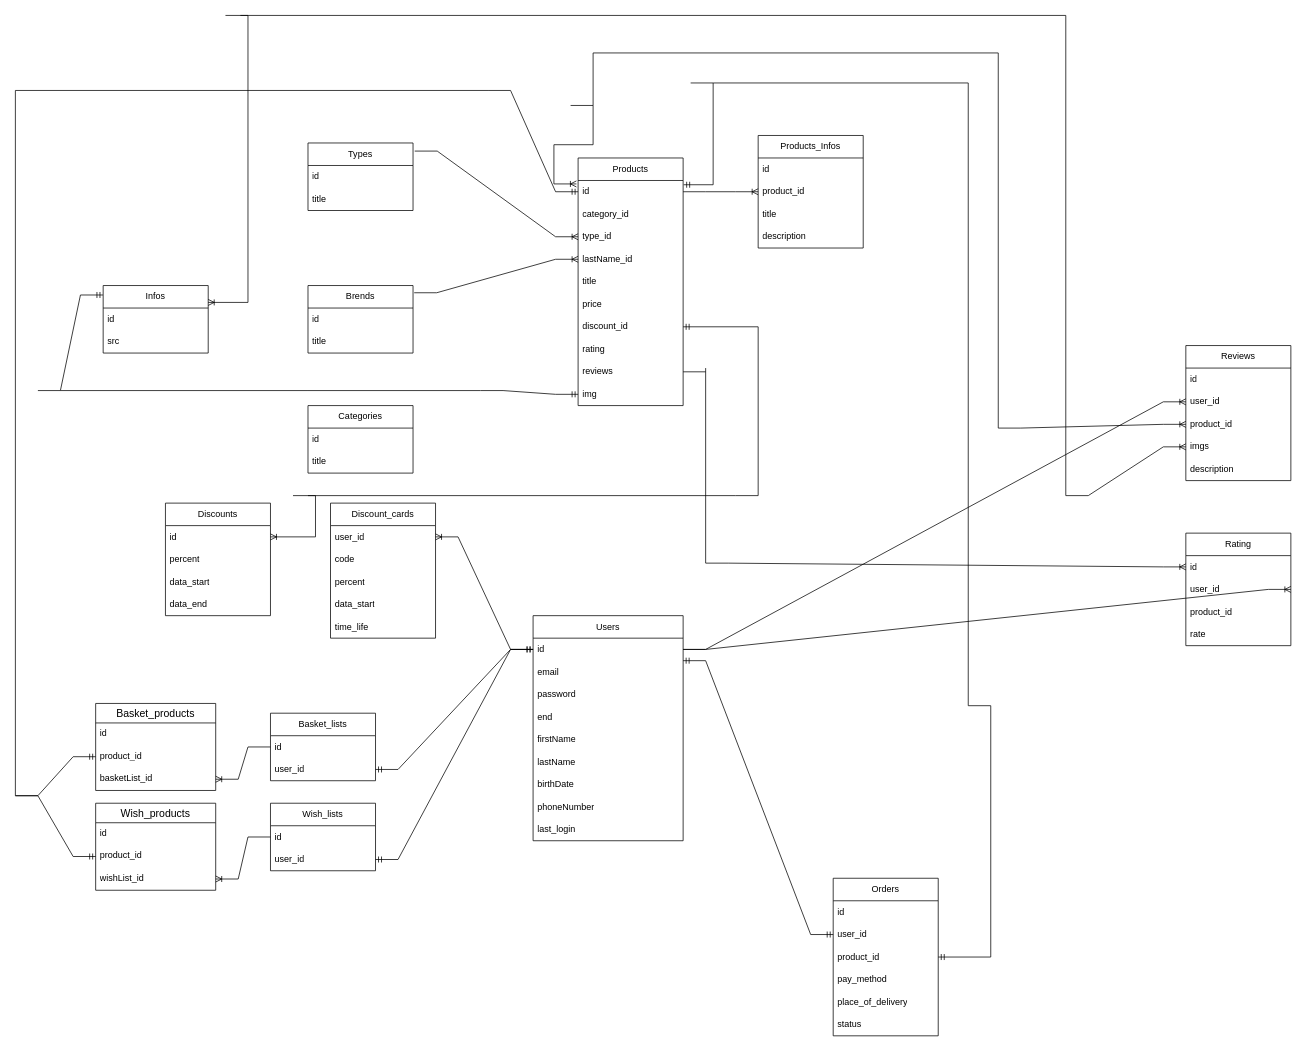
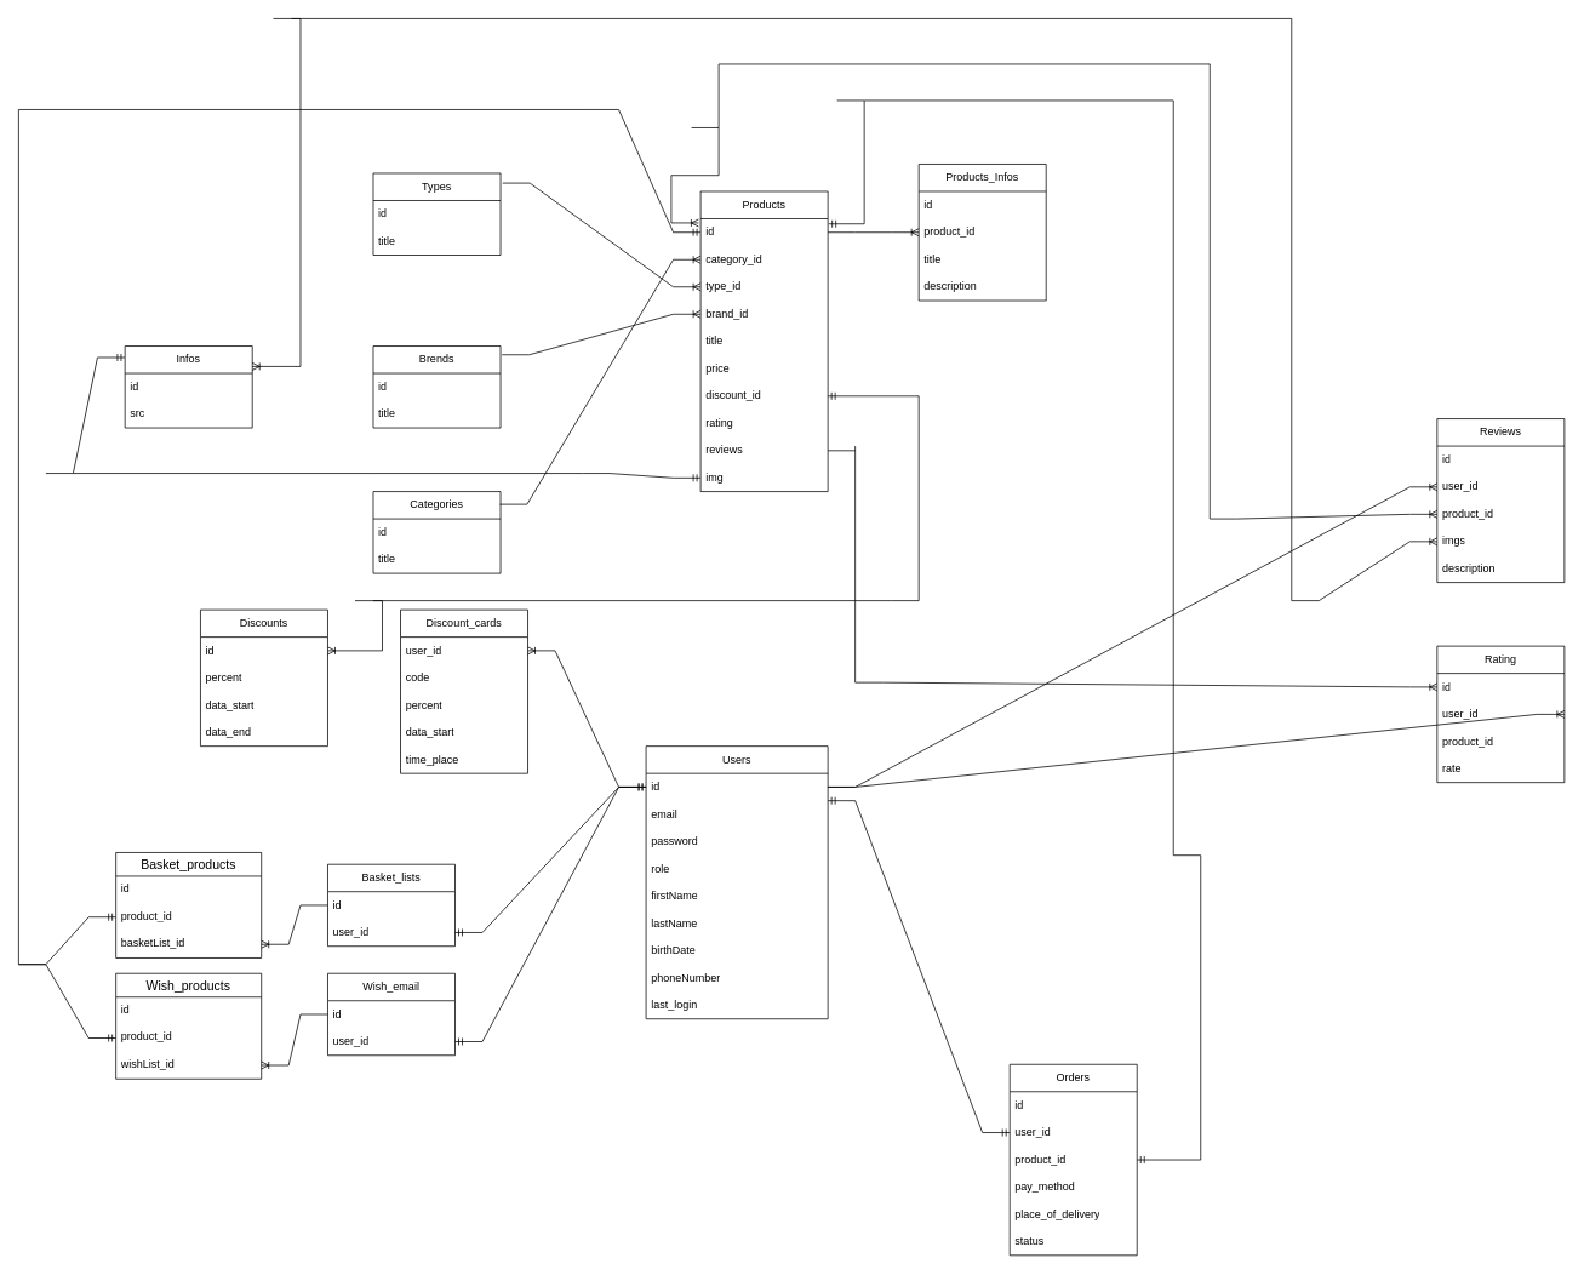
- <mxCell id="22" value="lastName_id" style="text;strokeColor=none;fillColor=none;align=left;verticalAlign=middle;spacingLeft=4;spacingRight=4;overflow=hidden;points=[[0,0.5],[1,0.5]];portConstraint=eastwest;rotatable=0;whiteSpace=wrap;html=1;" parent="18" vertex="1"><mxGeometry y="120" width="140" height="30" as="geometry" /></mxCell>
+ <mxCell id="22" value="brand_id" style="text;strokeColor=none;fillColor=none;align=left;verticalAlign=middle;spacingLeft=4;spacingRight=4;overflow=hidden;points=[[0,0.5],[1,0.5]];portConstraint=eastwest;rotatable=0;whiteSpace=wrap;html=1;" parent="18" vertex="1"><mxGeometry y="120" width="140" height="30" as="geometry" /></mxCell>
+ <mxCell id="74" value="" style="edgeStyle=entityRelationEdgeStyle;fontSize=12;html=1;endArrow=ERoneToMany;rounded=0;exitX=0.994;exitY=0.156;exitDx=0;exitDy=0;exitPerimeter=0;entryX=0;entryY=0.5;entryDx=0;entryDy=0;" parent="1" source="39" target="20" edge="1"><mxGeometry width="100" height="100" relative="1" as="geometry"><mxPoint x="850" y="500" as="sourcePoint" /><mxPoint x="950" y="400" as="targetPoint" /></mxGeometry></mxCell>
- <mxCell id="64" value="time_life" style="text;strokeColor=none;fillColor=none;align=left;verticalAlign=middle;spacingLeft=4;spacingRight=4;overflow=hidden;points=[[0,0.5],[1,0.5]];portConstraint=eastwest;rotatable=0;whiteSpace=wrap;html=1;" parent="59" vertex="1"><mxGeometry y="150" width="140" height="30" as="geometry" /></mxCell>
+ <mxCell id="64" value="time_place" style="text;strokeColor=none;fillColor=none;align=left;verticalAlign=middle;spacingLeft=4;spacingRight=4;overflow=hidden;points=[[0,0.5],[1,0.5]];portConstraint=eastwest;rotatable=0;whiteSpace=wrap;html=1;" parent="59" vertex="1"><mxGeometry y="150" width="140" height="30" as="geometry" /></mxCell>
- <mxCell id="6" value="end" style="text;strokeColor=none;fillColor=none;align=left;verticalAlign=middle;spacingLeft=4;spacingRight=4;overflow=hidden;points=[[0,0.5],[1,0.5]];portConstraint=eastwest;rotatable=0;whiteSpace=wrap;html=1;" parent="2" vertex="1"><mxGeometry y="120" width="200" height="30" as="geometry" /></mxCell>
+ <mxCell id="6" value="role" style="text;strokeColor=none;fillColor=none;align=left;verticalAlign=middle;spacingLeft=4;spacingRight=4;overflow=hidden;points=[[0,0.5],[1,0.5]];portConstraint=eastwest;rotatable=0;whiteSpace=wrap;html=1;" parent="2" vertex="1"><mxGeometry y="120" width="200" height="30" as="geometry" /></mxCell>
- <mxCell id="15" value="Wish_lists" style="swimlane;fontStyle=0;childLayout=stackLayout;horizontal=1;startSize=30;horizontalStack=0;resizeParent=1;resizeParentMax=0;resizeLast=0;collapsible=1;marginBottom=0;whiteSpace=wrap;html=1;" parent="1" vertex="1"><mxGeometry x="360" y="1070" width="140" height="90" as="geometry" /></mxCell>
+ <mxCell id="15" value="Wish_email" style="swimlane;fontStyle=0;childLayout=stackLayout;horizontal=1;startSize=30;horizontalStack=0;resizeParent=1;resizeParentMax=0;resizeLast=0;collapsible=1;marginBottom=0;whiteSpace=wrap;html=1;" parent="1" vertex="1"><mxGeometry x="360" y="1070" width="140" height="90" as="geometry" /></mxCell>
